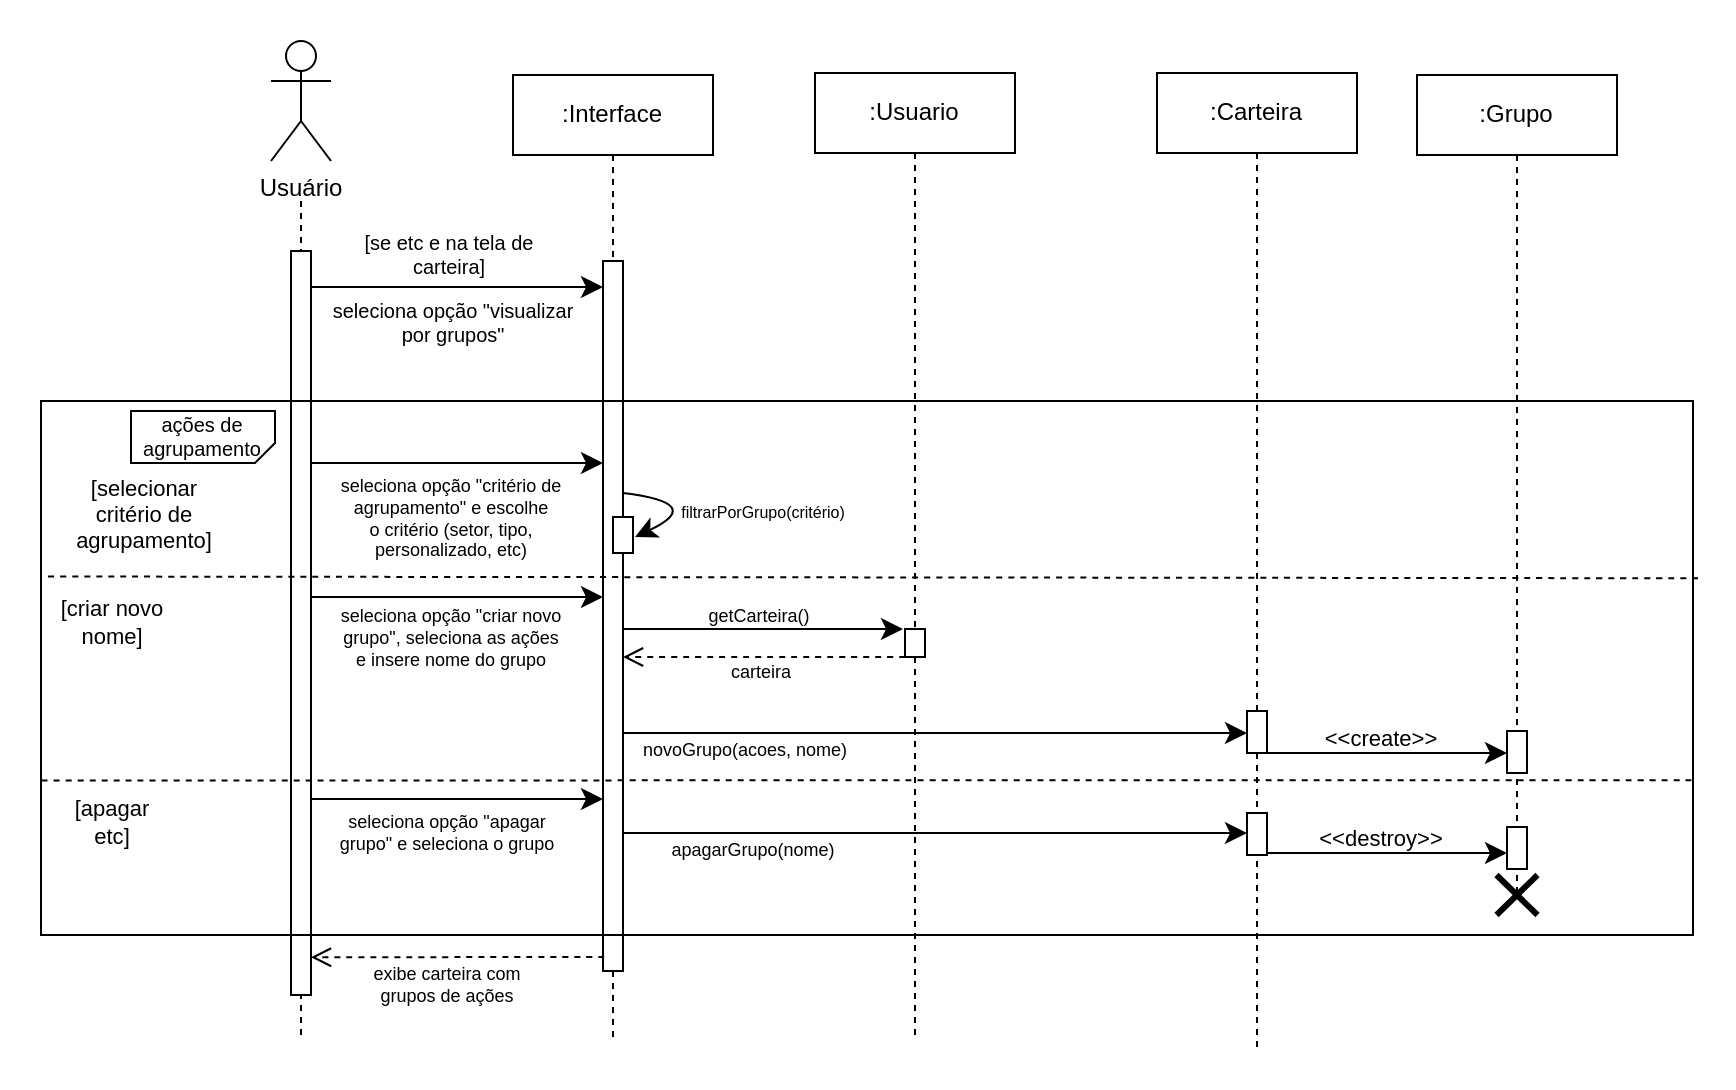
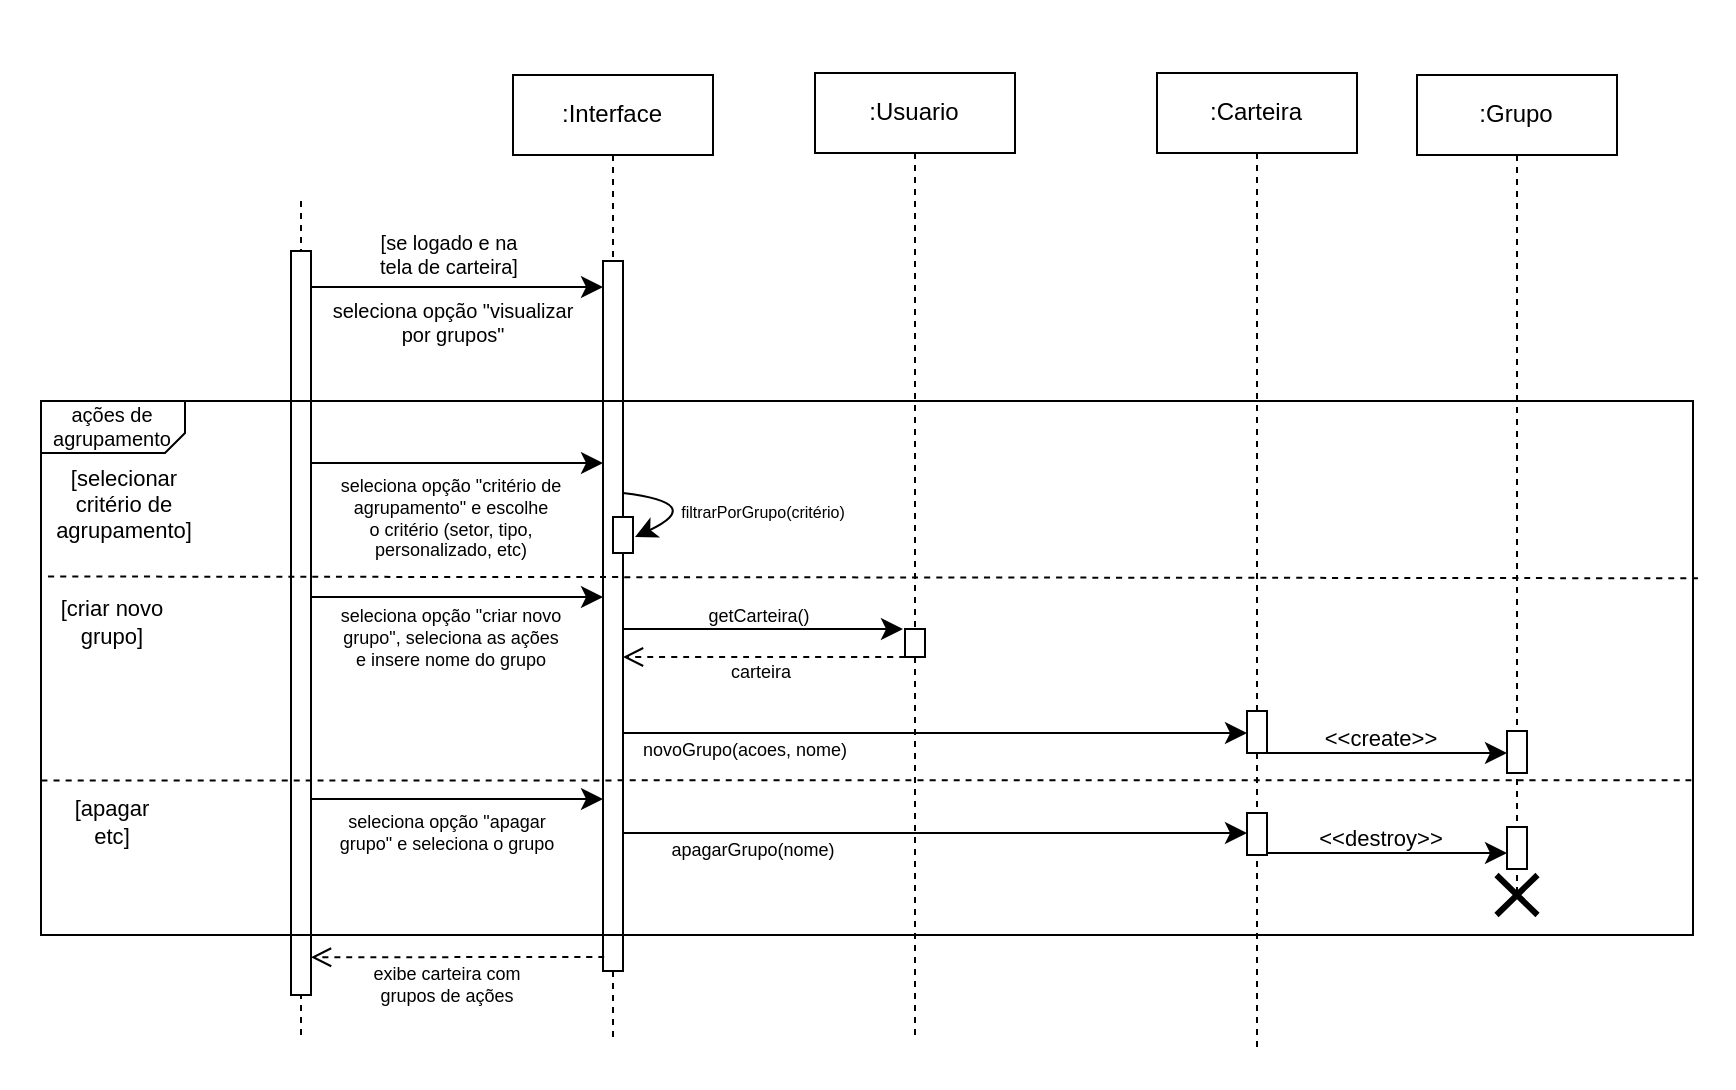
- <mxCell id="11" value="Usuário" style="shape=umlActor;verticalLabelPosition=bottom;verticalAlign=top;html=1;outlineConnect=0;" vertex="1" parent="1"><mxGeometry x="135" y="20" width="30" height="60" as="geometry" /></mxCell>
- <mxCell id="15" value="[se etc e na tela de carteira]" style="text;html=1;align=center;verticalAlign=middle;whiteSpace=wrap;rounded=0;fontSize=10;" vertex="1" parent="1"><mxGeometry x="181" y="112" width="87" height="30" as="geometry" /></mxCell>
+ <mxCell id="15" value="[se logado e na tela de carteira]" style="text;html=1;align=center;verticalAlign=middle;whiteSpace=wrap;rounded=0;fontSize=10;" vertex="1" parent="1"><mxGeometry x="181" y="112" width="87" height="30" as="geometry" /></mxCell>
- <mxCell id="43" value="&lt;font style=&quot;font-size: 10px;&quot;&gt;ações de&lt;/font&gt;&lt;div style=&quot;font-size: 10px;&quot;&gt;&lt;font style=&quot;font-size: 10px;&quot;&gt;agrupamento&lt;/font&gt;&lt;/div&gt;" style="verticalLabelPosition=middle;verticalAlign=middle;html=1;shape=card;whiteSpace=wrap;size=10;arcSize=12;flipH=1;flipV=1;fontSize=10;labelPosition=center;align=center;" vertex="1" parent="1"><mxGeometry x="65" y="205" width="72" height="26" as="geometry" /></mxCell>
+ <mxCell id="43" value="&lt;font style=&quot;font-size: 10px;&quot;&gt;ações de&lt;/font&gt;&lt;div style=&quot;font-size: 10px;&quot;&gt;&lt;font style=&quot;font-size: 10px;&quot;&gt;agrupamento&lt;/font&gt;&lt;/div&gt;" style="verticalLabelPosition=middle;verticalAlign=middle;html=1;shape=card;whiteSpace=wrap;size=10;arcSize=12;flipH=1;flipV=1;fontSize=10;labelPosition=center;align=center;" vertex="1" parent="1"><mxGeometry x="20" y="200" width="72" height="26" as="geometry" /></mxCell>
- <mxCell id="46" value="[selecionar&lt;div&gt;critério de agrupamento]&lt;/div&gt;" style="text;html=1;align=center;verticalAlign=middle;whiteSpace=wrap;rounded=0;fontSize=11;" vertex="1" parent="1"><mxGeometry x="42" y="242" width="60" height="30" as="geometry" /></mxCell>
+ <mxCell id="46" value="[selecionar&lt;div&gt;critério de agrupamento]&lt;/div&gt;" style="text;html=1;align=center;verticalAlign=middle;whiteSpace=wrap;rounded=0;fontSize=11;" vertex="1" parent="1"><mxGeometry x="32" y="237" width="60" height="30" as="geometry" /></mxCell>
- <mxCell id="47" value="[criar novo&lt;div&gt;&lt;span style=&quot;background-color: initial;&quot;&gt;nome]&lt;/span&gt;&lt;/div&gt;" style="text;html=1;align=center;verticalAlign=middle;whiteSpace=wrap;rounded=0;fontSize=11;" vertex="1" parent="1"><mxGeometry x="26" y="296" width="60" height="30" as="geometry" /></mxCell>
+ <mxCell id="47" value="[criar novo&lt;div&gt;&lt;span style=&quot;background-color: initial;&quot;&gt;grupo]&lt;/span&gt;&lt;/div&gt;" style="text;html=1;align=center;verticalAlign=middle;whiteSpace=wrap;rounded=0;fontSize=11;" vertex="1" parent="1"><mxGeometry x="26" y="296" width="60" height="30" as="geometry" /></mxCell>
